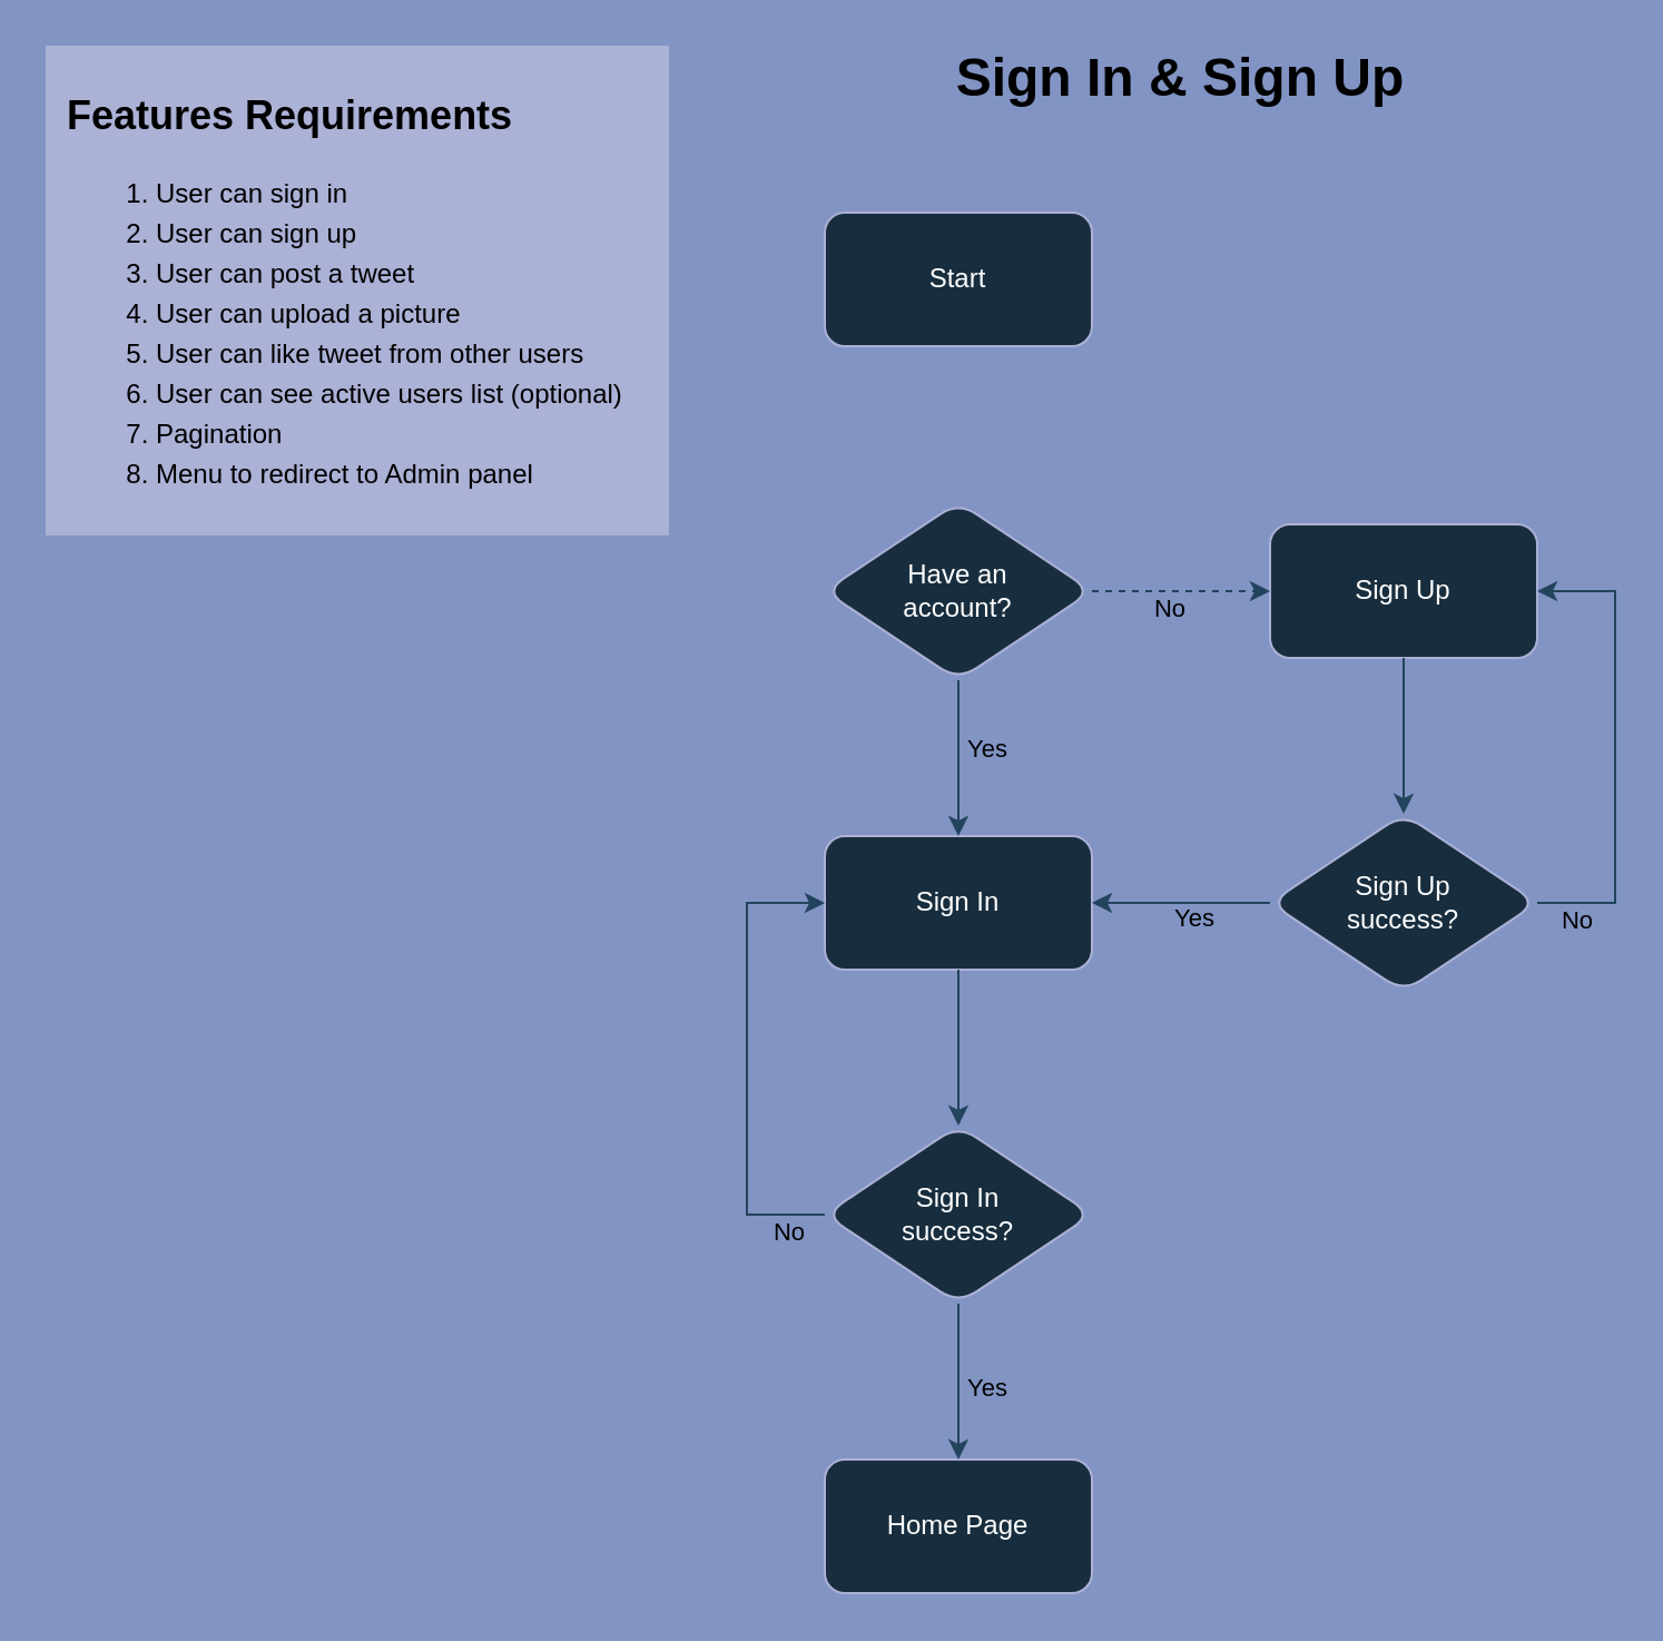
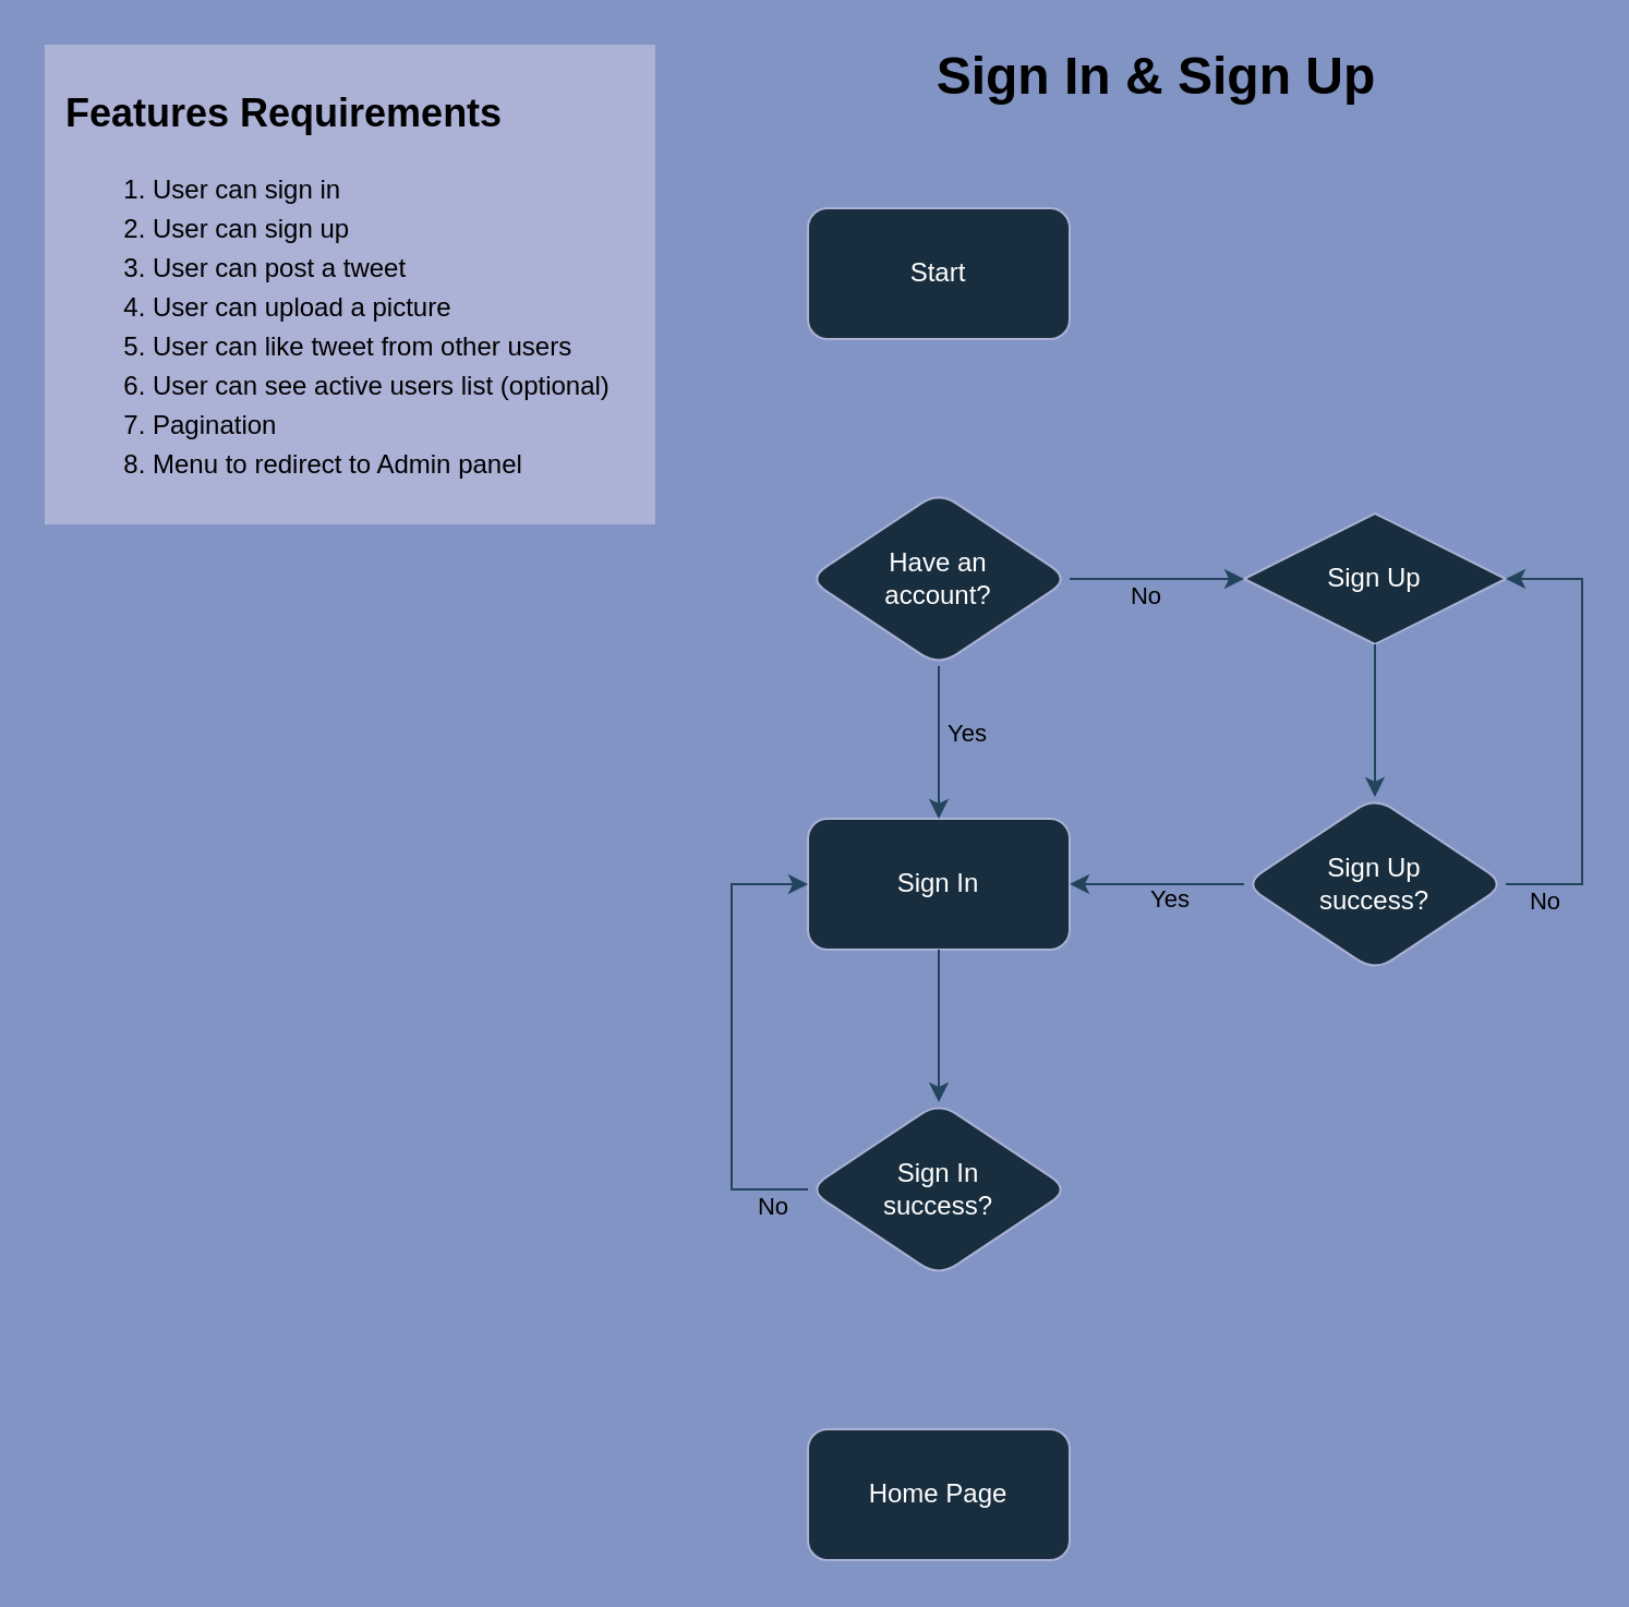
- <mxCell id="10" value="" style="edgeStyle=orthogonalEdgeStyle;rounded=0;orthogonalLoop=1;jettySize=auto;html=1;labelBackgroundColor=none;fontColor=default;strokeColor=#23445D;dashed=1;" parent="3" source="5" target="9" edge="1"><mxGeometry relative="1" as="geometry" /></mxCell>
+ <mxCell id="10" value="" style="edgeStyle=orthogonalEdgeStyle;rounded=0;orthogonalLoop=1;jettySize=auto;html=1;labelBackgroundColor=none;fontColor=default;strokeColor=#23445D;" parent="3" source="5" target="9" edge="1"><mxGeometry relative="1" as="geometry" /></mxCell>
- <mxCell id="9" value="Sign Up" style="whiteSpace=wrap;html=1;rounded=1;labelBackgroundColor=none;fillColor=#182E3E;strokeColor=#ACB1D6;fontColor=#FFFFFF;" parent="3" vertex="1"><mxGeometry x="235" y="140" width="120" height="60" as="geometry" /></mxCell>
+ <mxCell id="9" value="Sign Up" style="rhombus;whiteSpace=wrap;html=1;labelBackgroundColor=none;fillColor=#182E3E;strokeColor=#ACB1D6;fontColor=#FFFFFF;" parent="3" vertex="1"><mxGeometry x="235" y="140" width="120" height="60" as="geometry" /></mxCell>
- <mxCell id="23" value="" style="edgeStyle=orthogonalEdgeStyle;rounded=0;orthogonalLoop=1;jettySize=auto;html=1;labelBackgroundColor=none;fontColor=default;strokeColor=#23445D;" parent="3" source="20" target="22" edge="1"><mxGeometry relative="1" as="geometry" /></mxCell>
- <mxCell id="24" value="&lt;font color=&quot;#000000&quot;&gt;Yes&lt;/font&gt;" style="edgeLabel;html=1;align=center;verticalAlign=middle;resizable=0;points=[];labelBackgroundColor=none;fontColor=#FFFFFF;" parent="23" vertex="1" connectable="0"><mxGeometry x="0.048" relative="1" as="geometry"><mxPoint x="12" as="offset" /></mxGeometry></mxCell>
